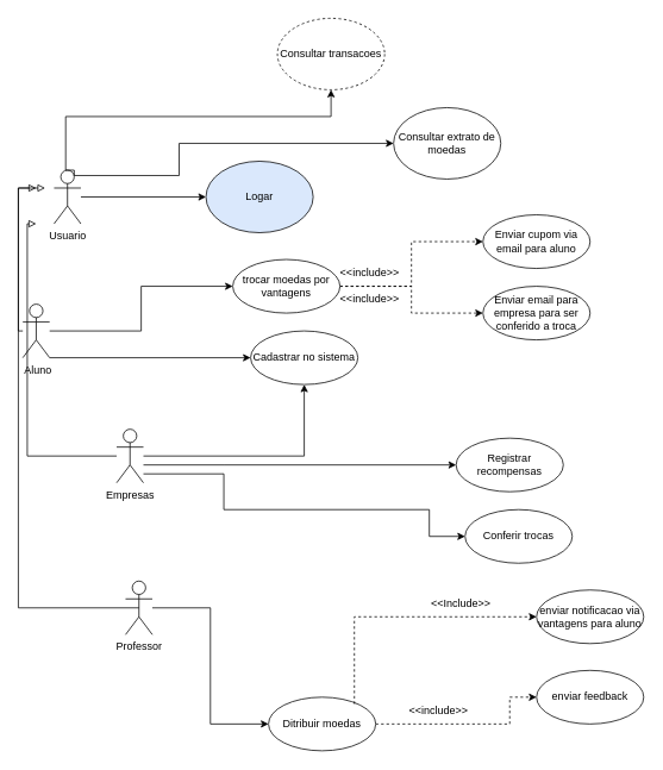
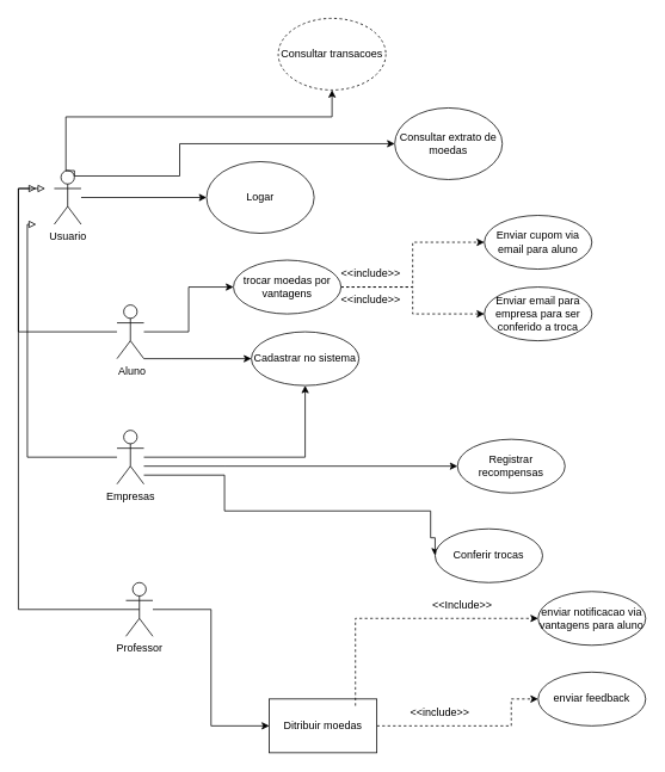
- <mxCell id="7" value="Logar" style="ellipse;whiteSpace=wrap;html=1;fillColor=#dae8fc;" vertex="1" parent="1"><mxGeometry x="230" y="180" width="120" height="80" as="geometry" /></mxCell>
+ <mxCell id="7" value="Logar" style="ellipse;whiteSpace=wrap;html=1;" vertex="1" parent="1"><mxGeometry x="230" y="180" width="120" height="80" as="geometry" /></mxCell>
- <mxCell id="6" value="&amp;nbsp;Aluno" style="shape=umlActor;verticalLabelPosition=bottom;verticalAlign=top;html=1;outlineConnect=0;" vertex="1" parent="1"><mxGeometry x="25" y="340" width="30" height="60" as="geometry" /></mxCell>
+ <mxCell id="6" value="&amp;nbsp;Aluno" style="shape=umlActor;verticalLabelPosition=bottom;verticalAlign=top;html=1;outlineConnect=0;" vertex="1" parent="1"><mxGeometry x="130" y="340" width="30" height="60" as="geometry" /></mxCell>
- <mxCell id="37" value="Conferir trocas" style="ellipse;whiteSpace=wrap;html=1;" vertex="1" parent="1"><mxGeometry x="520" y="570" width="120" height="60" as="geometry" /></mxCell>
+ <mxCell id="37" value="Conferir trocas" style="ellipse;whiteSpace=wrap;html=1;" vertex="1" parent="1"><mxGeometry x="485" y="590" width="120" height="60" as="geometry" /></mxCell>
- <mxCell id="15" value="Ditribuir moedas" style="ellipse;whiteSpace=wrap;html=1;" vertex="1" parent="1"><mxGeometry x="300" y="780" width="120" height="60" as="geometry" /></mxCell>
+ <mxCell id="15" value="Ditribuir moedas" style="whiteSpace=wrap;html=1;rounded=0;" vertex="1" parent="1"><mxGeometry x="300" y="780" width="120" height="60" as="geometry" /></mxCell>
